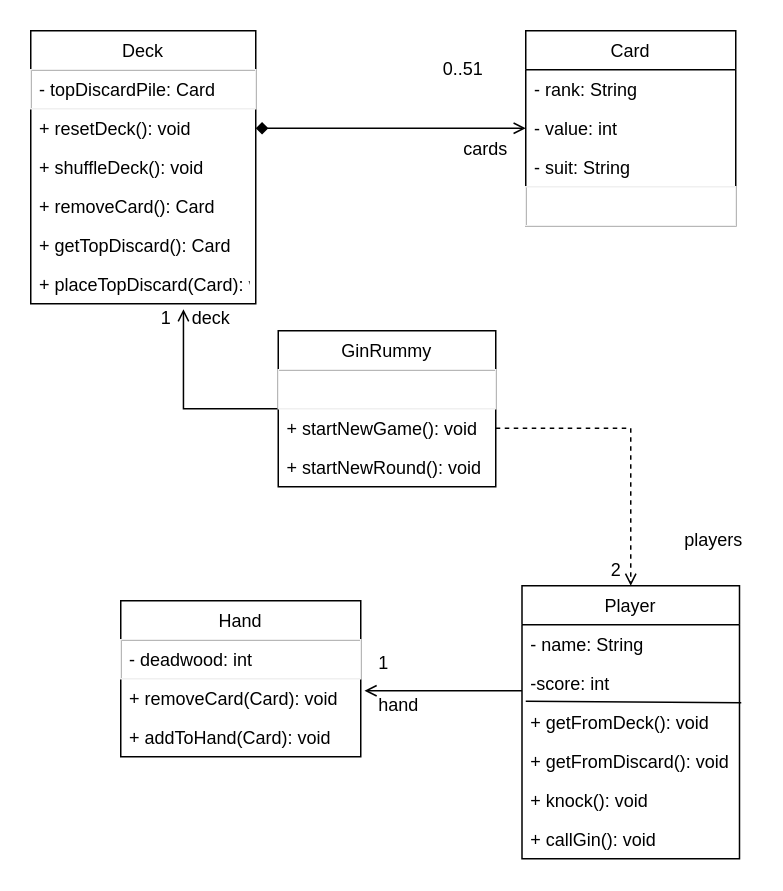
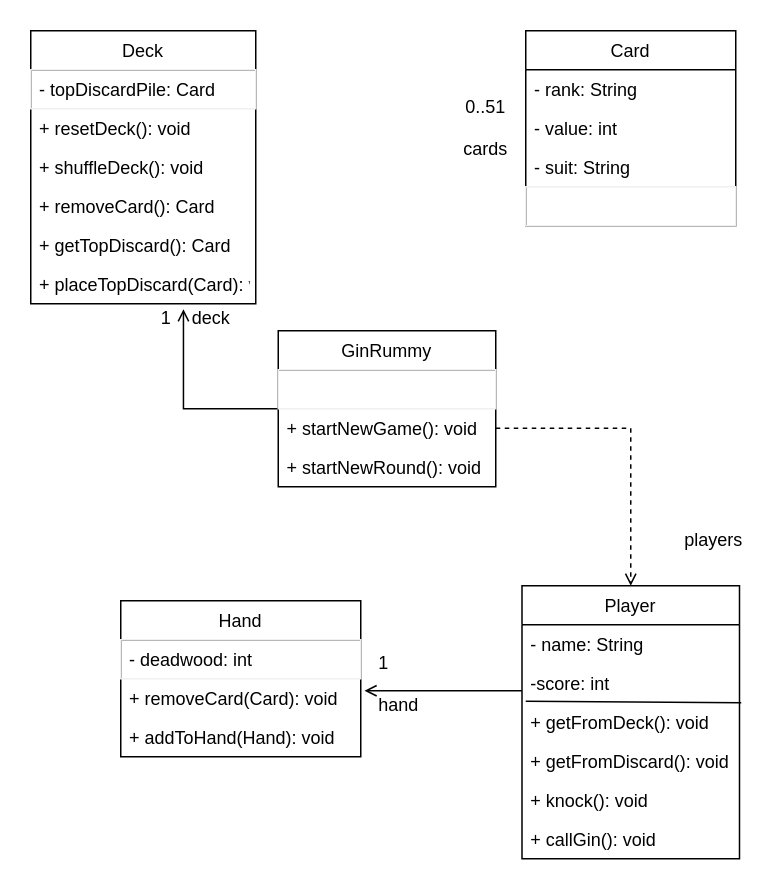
- <mxCell id="31" value="0..51" style="text;html=1;align=center;verticalAlign=middle;resizable=0;points=[];autosize=1;strokeColor=none;" vertex="1" parent="1"><mxGeometry x="287.5" y="36" width="40" height="20" as="geometry" /></mxCell>
+ <mxCell id="31" value="0..51" style="text;html=1;align=center;verticalAlign=middle;resizable=0;points=[];autosize=1;strokeColor=none;" vertex="1" parent="1"><mxGeometry x="302.5" y="61" width="40" height="20" as="geometry" /></mxCell>
- <mxCell id="30" style="rounded=0;orthogonalLoop=1;jettySize=auto;html=1;exitX=1;exitY=0.5;exitDx=0;exitDy=0;entryX=0;entryY=0.5;entryDx=0;entryDy=0;startArrow=diamond;startFill=1;endArrow=open;endFill=0;" edge="1" parent="1" source="4" target="22"><mxGeometry relative="1" as="geometry" /></mxCell>
- <mxCell id="39" value="2" style="text;html=1;align=center;verticalAlign=middle;resizable=0;points=[];autosize=1;strokeColor=none;" vertex="1" parent="1"><mxGeometry x="400" y="370" width="20" height="20" as="geometry" /></mxCell>
- <mxCell id="19" value="+ addToHand(Card): void" style="text;strokeColor=none;fillColor=none;align=left;verticalAlign=top;spacingLeft=4;spacingRight=4;overflow=hidden;rotatable=0;points=[[0,0.5],[1,0.5]];portConstraint=eastwest;" vertex="1" parent="16"><mxGeometry y="78" width="160" height="26" as="geometry" /></mxCell>
+ <mxCell id="19" value="+ addToHand(Hand): void" style="text;strokeColor=none;fillColor=none;align=left;verticalAlign=top;spacingLeft=4;spacingRight=4;overflow=hidden;rotatable=0;points=[[0,0.5],[1,0.5]];portConstraint=eastwest;" vertex="1" parent="16"><mxGeometry y="78" width="160" height="26" as="geometry" /></mxCell>
